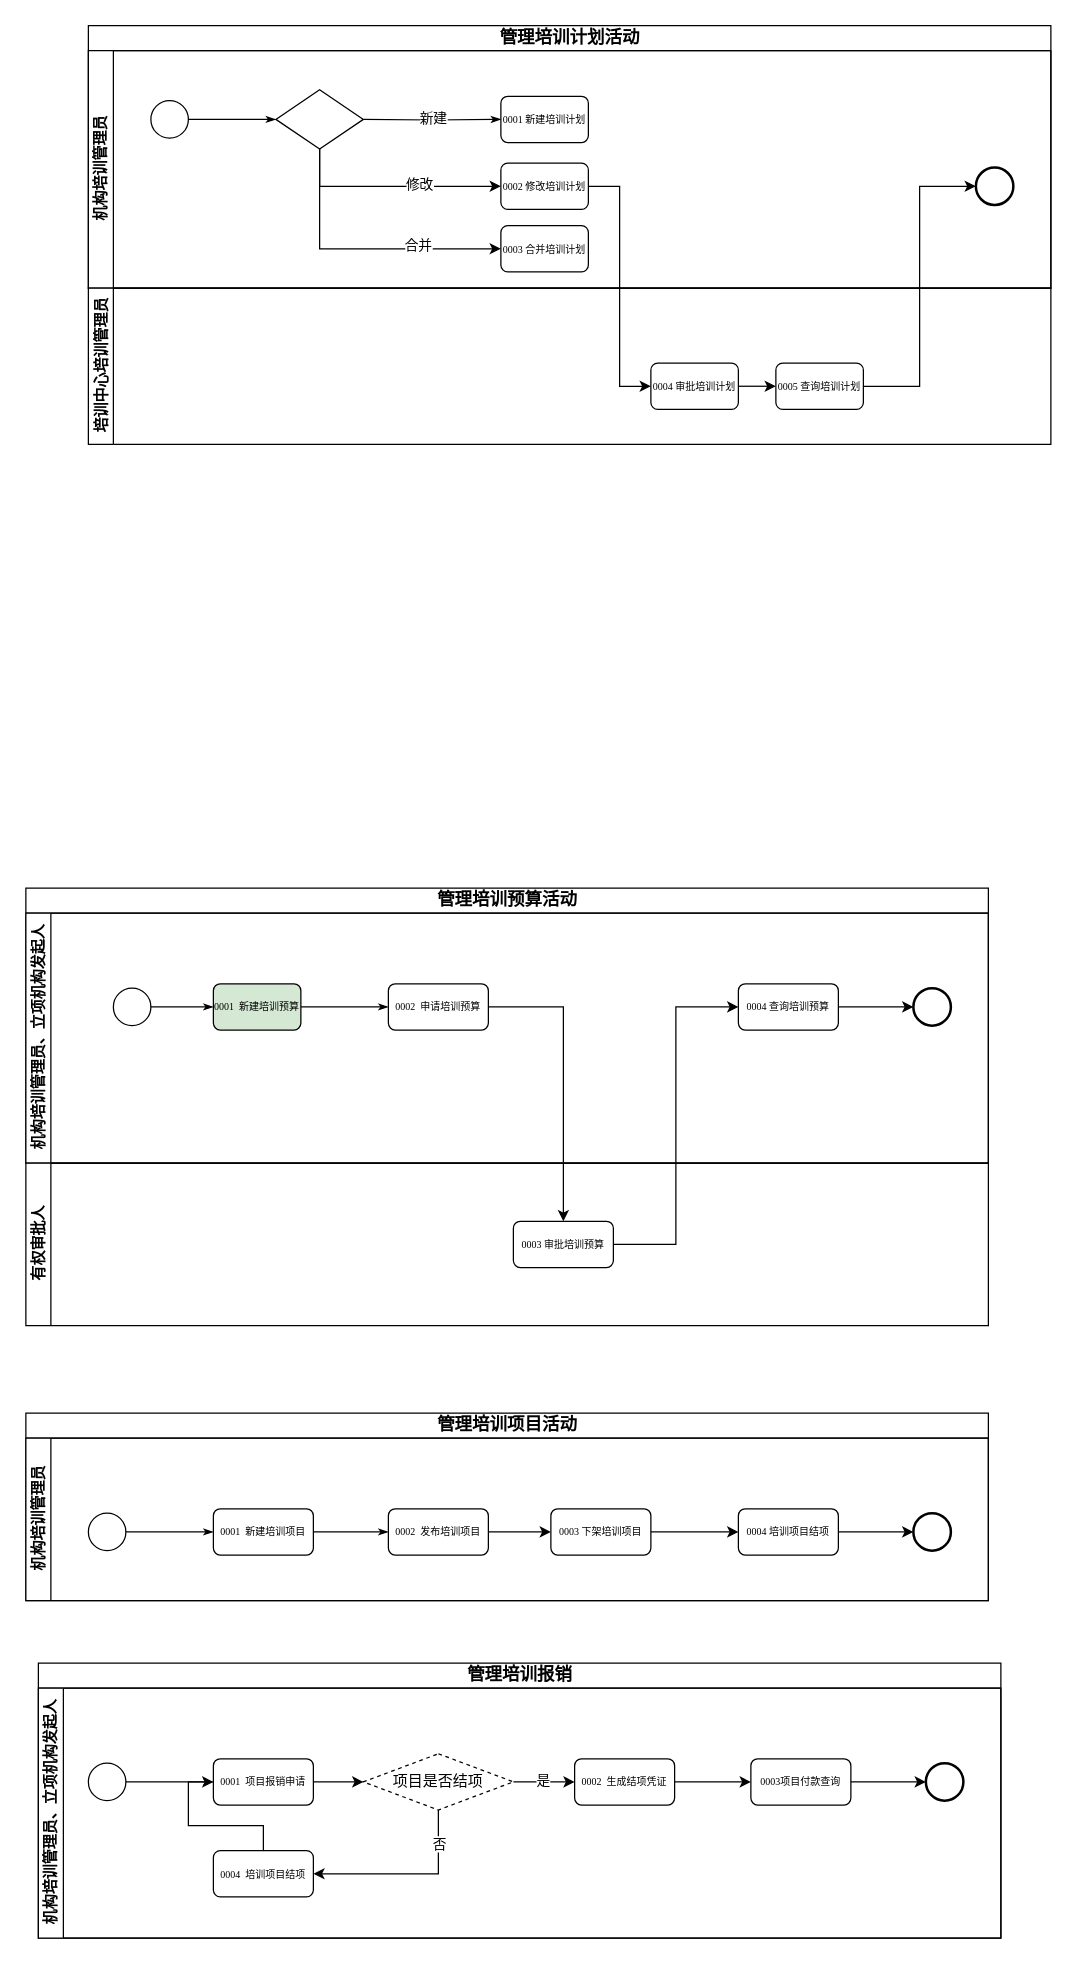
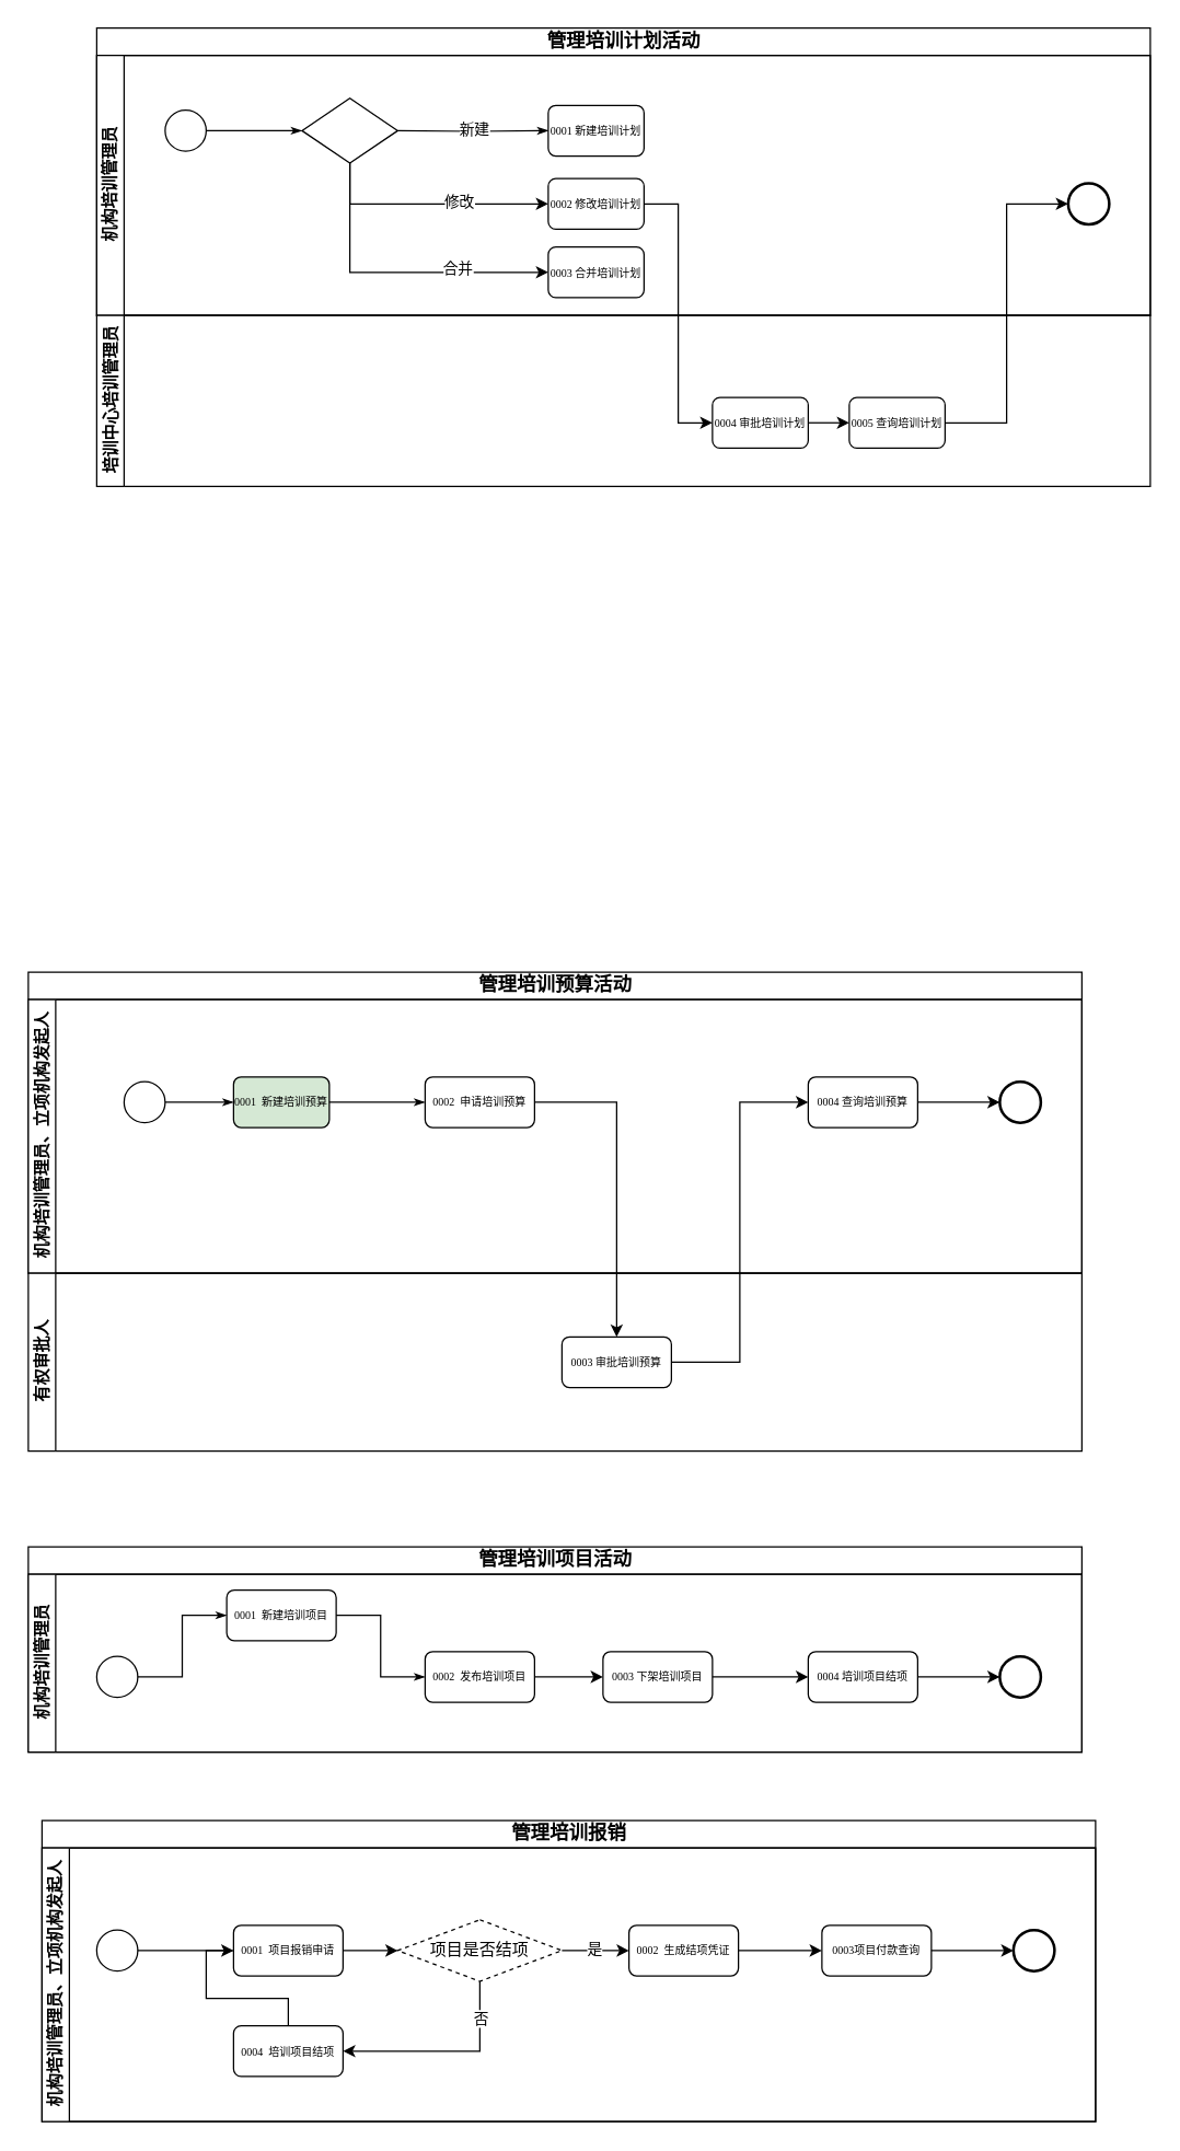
- <mxCell id="42" value="0001&amp;nbsp; 新建培训项目" style="rounded=1;whiteSpace=wrap;html=1;shadow=0;labelBackgroundColor=none;strokeWidth=1;fontFamily=Verdana;fontSize=8;align=center;" vertex="1" parent="34"><mxGeometry x="150" y="56.5" width="80" height="37" as="geometry" /></mxCell>
+ <mxCell id="42" value="0001&amp;nbsp; 新建培训项目" style="rounded=1;whiteSpace=wrap;html=1;shadow=0;labelBackgroundColor=none;strokeWidth=1;fontFamily=Verdana;fontSize=8;align=center;" vertex="1" parent="34"><mxGeometry x="145" y="11.5" width="80" height="37" as="geometry" /></mxCell>
